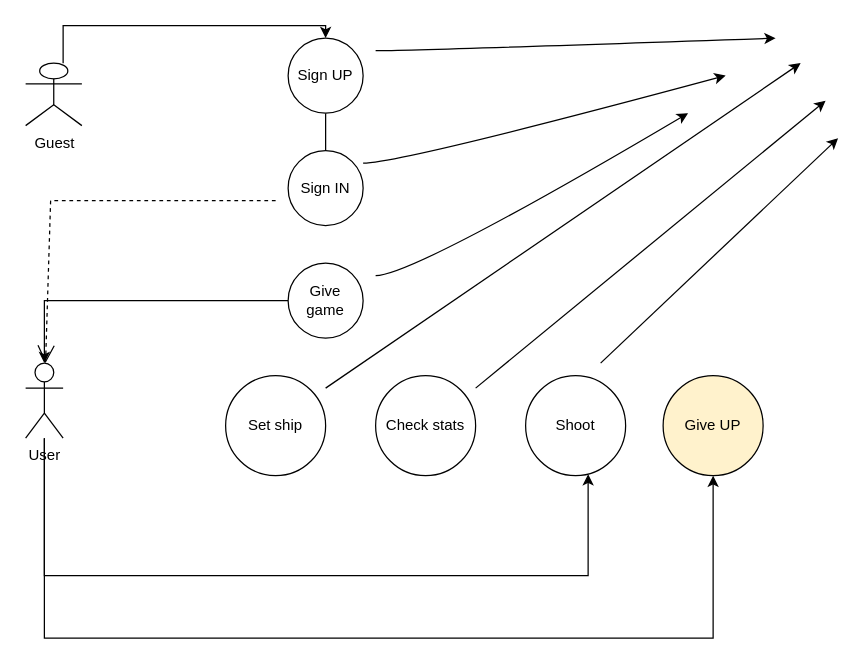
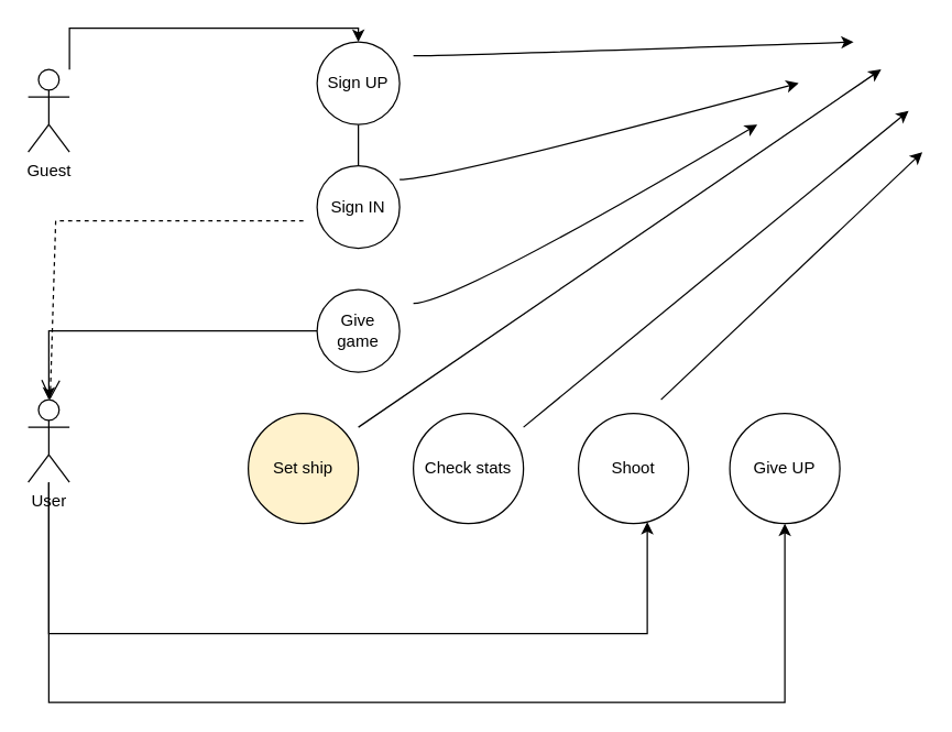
- <mxCell id="3" value="Guest" style="shape=umlActor;verticalLabelPosition=bottom;verticalAlign=top;html=1;outlineConnect=0;" vertex="1" parent="1"><mxGeometry x="20" y="50" width="45" height="50" as="geometry" /></mxCell>
+ <mxCell id="3" value="Guest" style="shape=umlActor;verticalLabelPosition=bottom;verticalAlign=top;html=1;outlineConnect=0;" vertex="1" parent="1"><mxGeometry x="20" y="50" width="30" height="60" as="geometry" /></mxCell>
- <mxCell id="9" value="Set ship" style="ellipse;whiteSpace=wrap;html=1;aspect=fixed;" vertex="1" parent="1"><mxGeometry x="180" y="300" width="80" height="80" as="geometry" /></mxCell>
+ <mxCell id="9" value="Set ship" style="ellipse;whiteSpace=wrap;html=1;aspect=fixed;fillColor=#fff2cc;" vertex="1" parent="1"><mxGeometry x="180" y="300" width="80" height="80" as="geometry" /></mxCell>
- <mxCell id="14" value="Give UP" style="ellipse;whiteSpace=wrap;html=1;aspect=fixed;fillColor=#fff2cc;" vertex="1" parent="1"><mxGeometry x="530" y="300" width="80" height="80" as="geometry" /></mxCell>
+ <mxCell id="14" value="Give UP" style="ellipse;whiteSpace=wrap;html=1;aspect=fixed;" vertex="1" parent="1"><mxGeometry x="530" y="300" width="80" height="80" as="geometry" /></mxCell>
